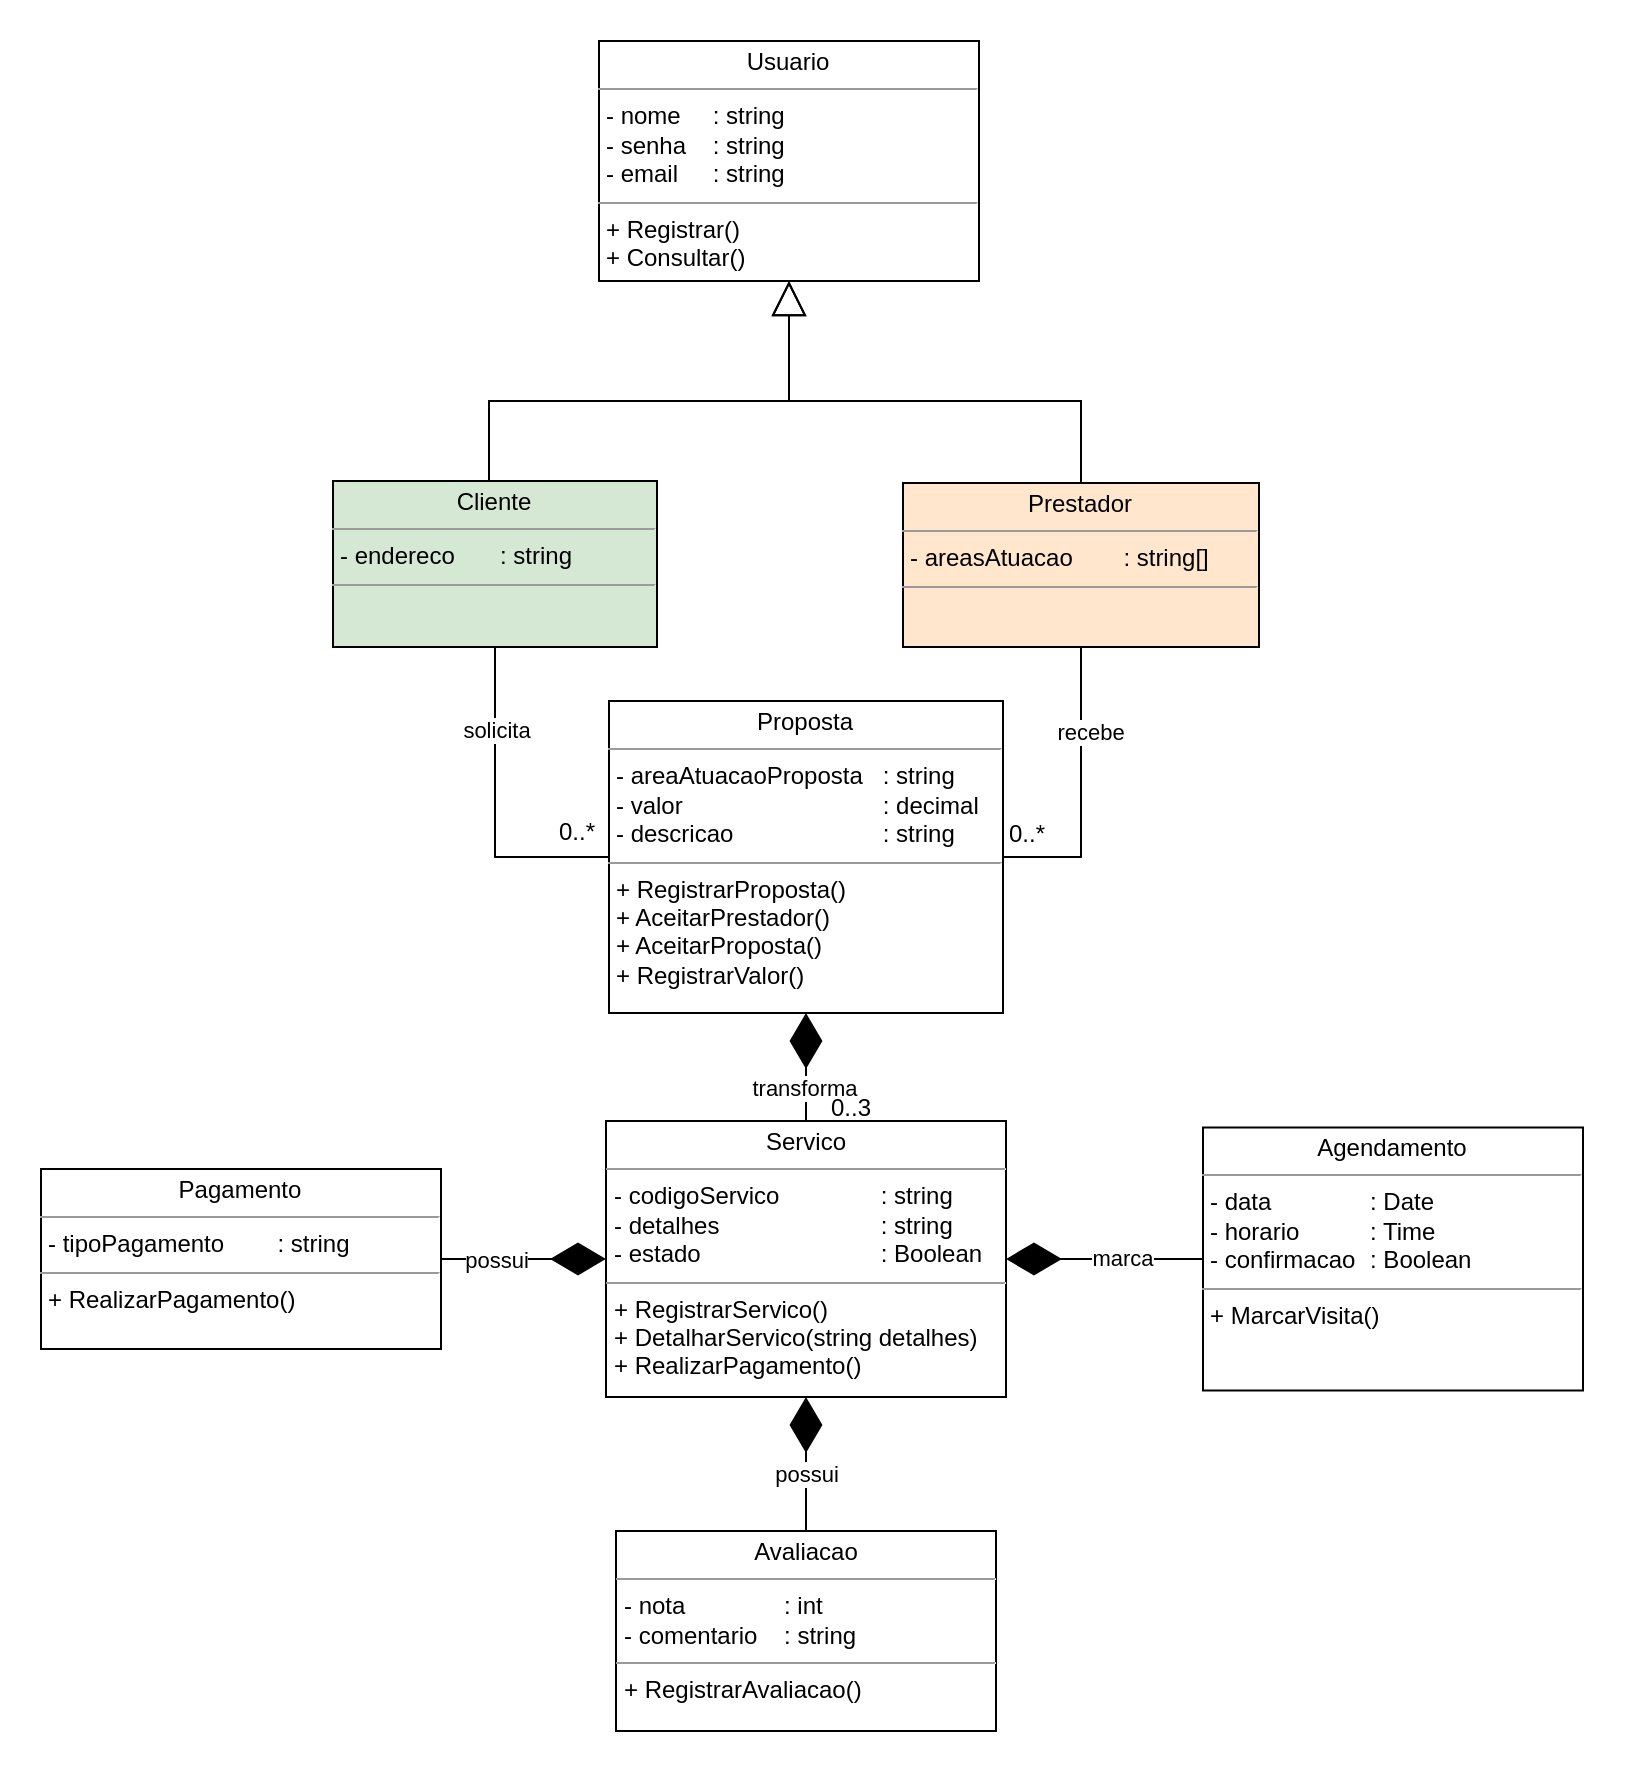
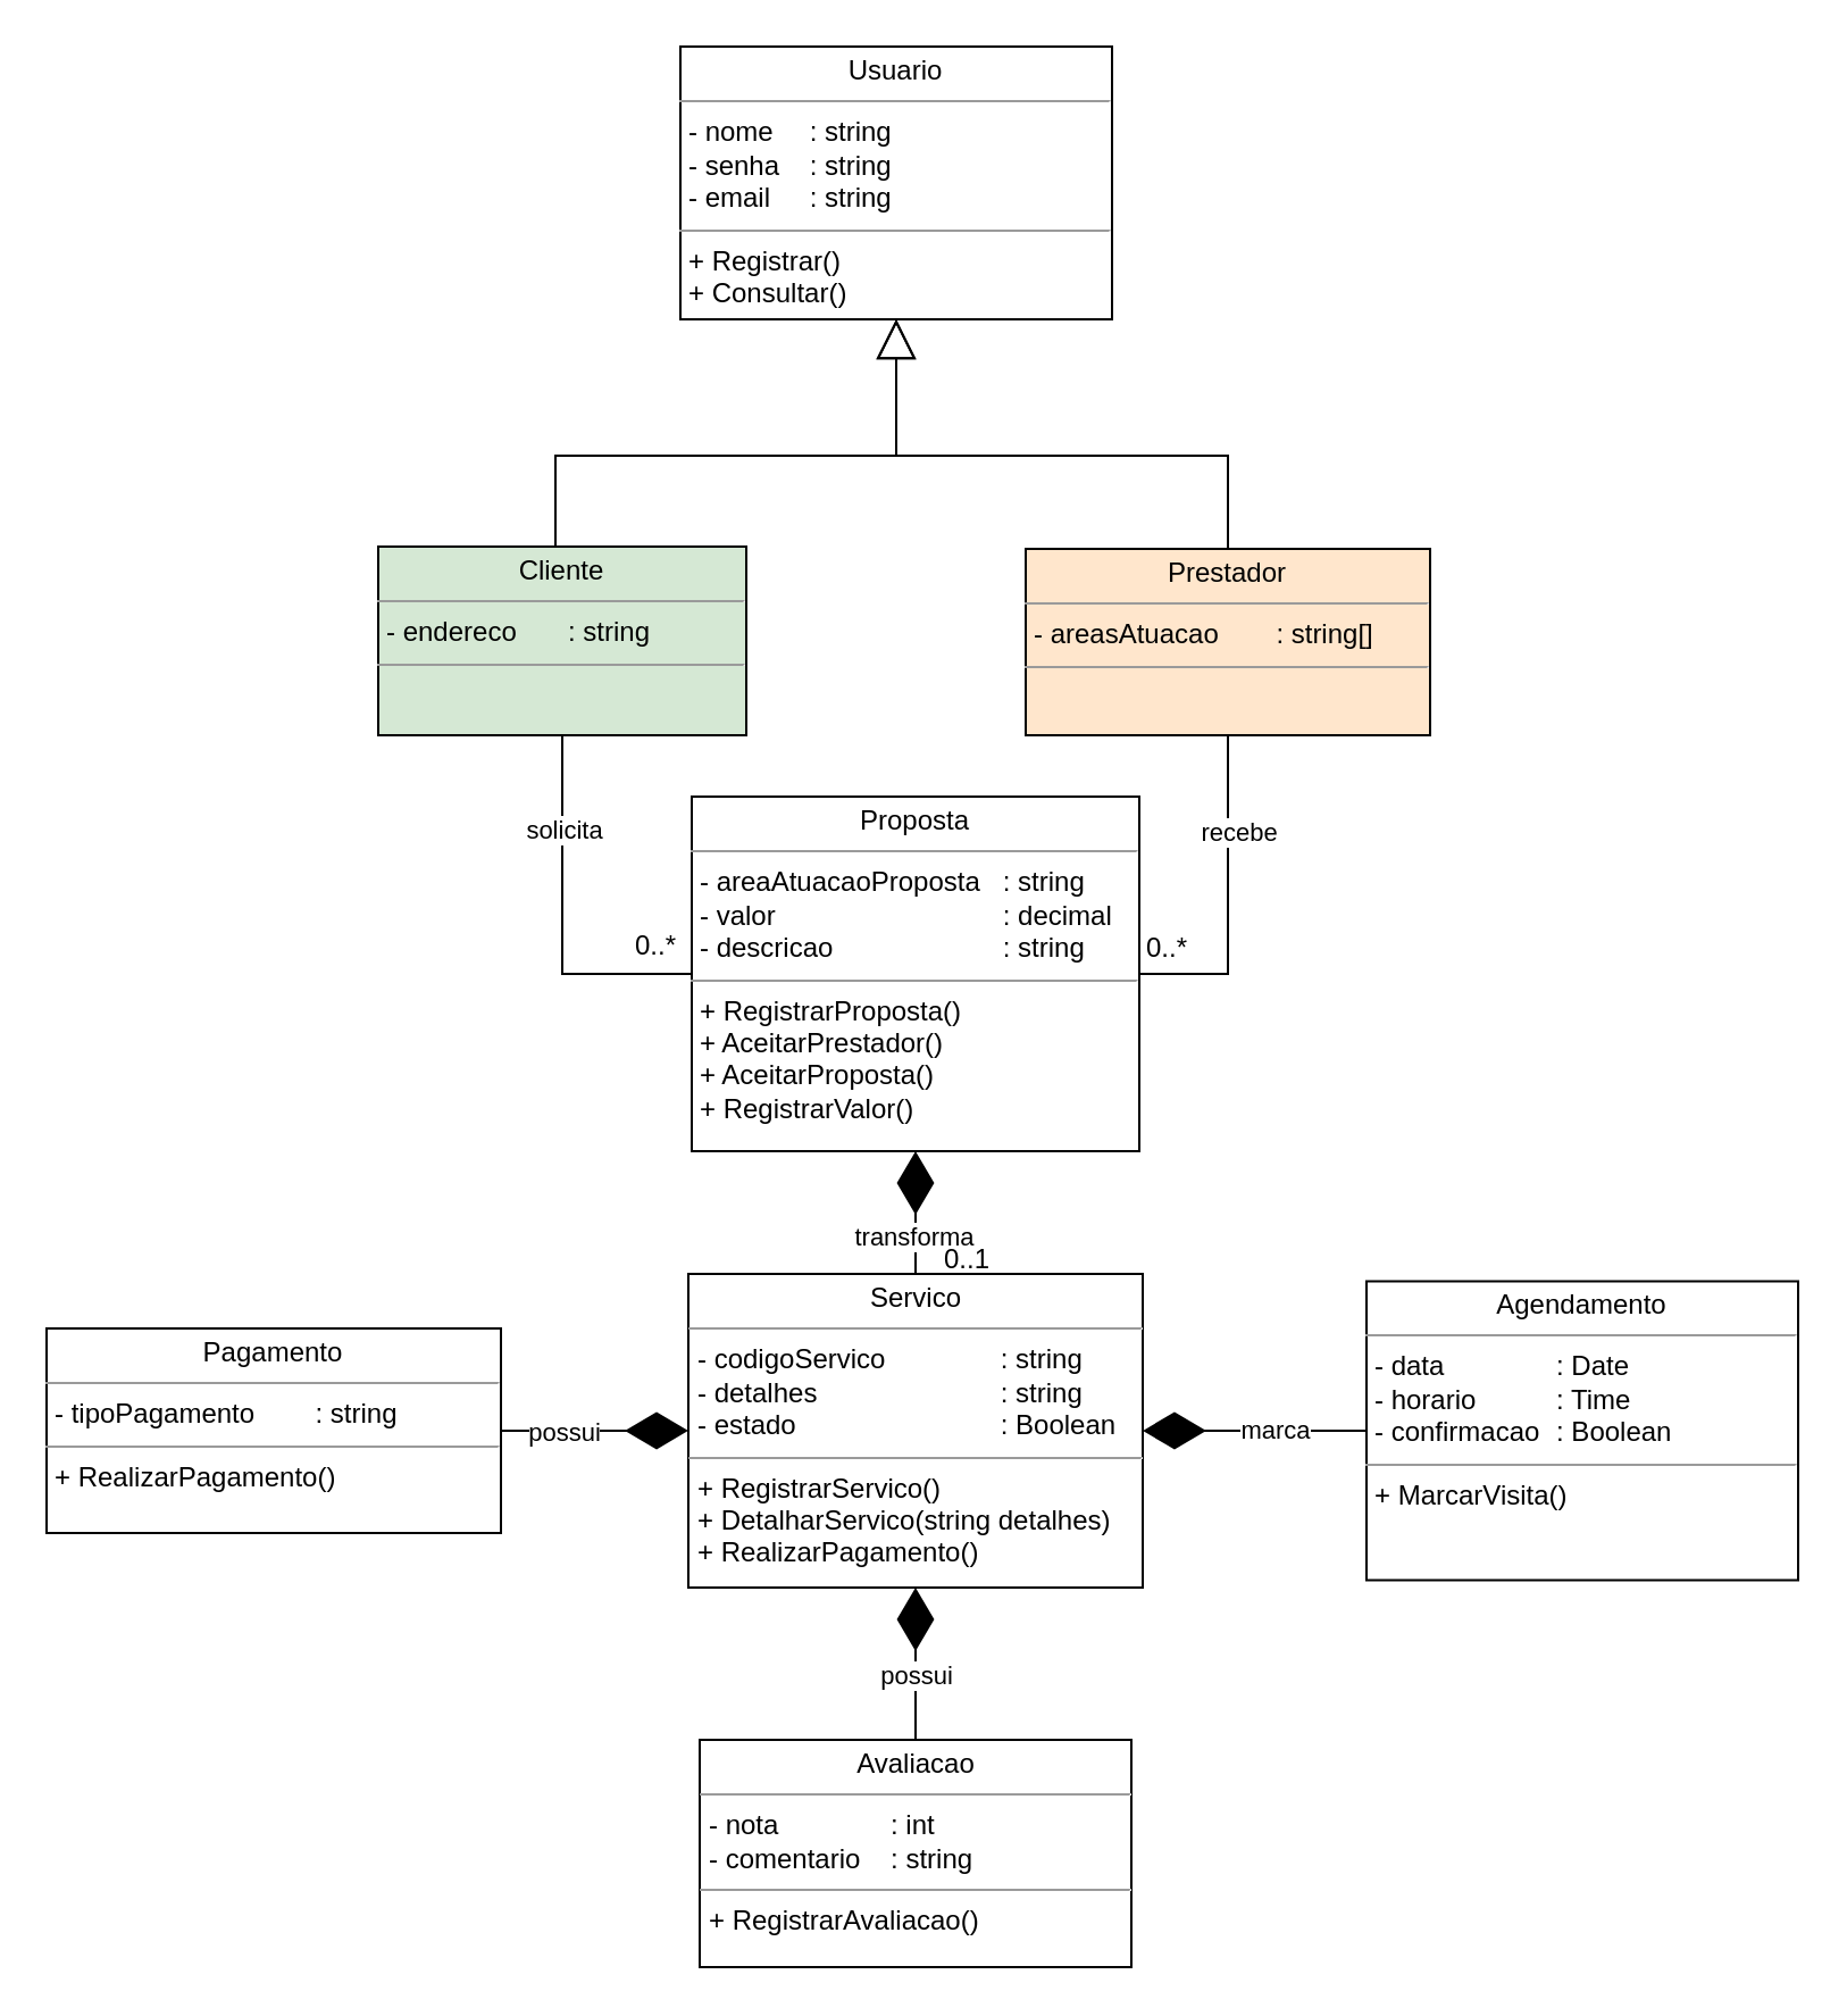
- <mxCell id="26" value="0..3" style="text;html=1;align=center;verticalAlign=middle;resizable=0;points=[];autosize=1;strokeColor=none;fillColor=none;" vertex="1" parent="1"><mxGeometry x="406" y="541" width="38" height="26" as="geometry" /></mxCell>
+ <mxCell id="26" value="0..1" style="text;html=1;align=center;verticalAlign=middle;resizable=0;points=[];autosize=1;strokeColor=none;fillColor=none;" vertex="1" parent="1"><mxGeometry x="406" y="541" width="38" height="26" as="geometry" /></mxCell>
